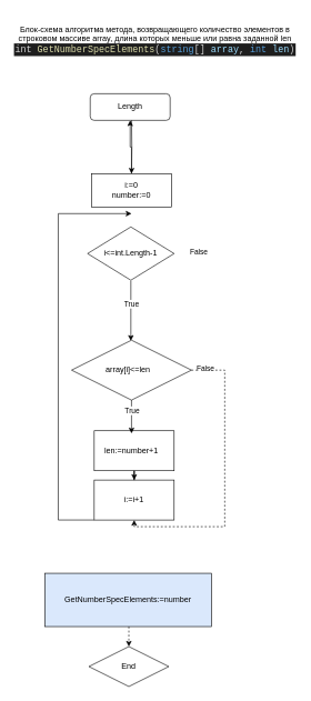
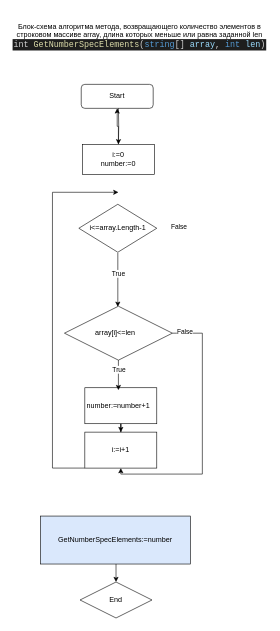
- <mxCell id="3" value="&lt;font style=&quot;vertical-align: inherit;&quot;&gt;&lt;font style=&quot;vertical-align: inherit;&quot;&gt;Length&lt;/font&gt;&lt;/font&gt;" style="rounded=1;whiteSpace=wrap;html=1;" vertex="1" parent="1"><mxGeometry x="135" y="140" width="120" height="40" as="geometry" /></mxCell>
+ <mxCell id="3" value="&lt;font style=&quot;vertical-align: inherit;&quot;&gt;&lt;font style=&quot;vertical-align: inherit;&quot;&gt;Start&lt;/font&gt;&lt;/font&gt;" style="rounded=1;whiteSpace=wrap;html=1;" vertex="1" parent="1"><mxGeometry x="135" y="140" width="120" height="40" as="geometry" /></mxCell>
- <mxCell id="9" value="&lt;font style=&quot;vertical-align: inherit;&quot;&gt;&lt;font style=&quot;vertical-align: inherit;&quot;&gt;&lt;font style=&quot;vertical-align: inherit;&quot;&gt;&lt;font style=&quot;vertical-align: inherit;&quot;&gt;i:=0&lt;br&gt;number:=0&lt;br&gt;&lt;/font&gt;&lt;/font&gt;&lt;/font&gt;&lt;/font&gt;" style="rounded=0;whiteSpace=wrap;html=1;" vertex="1" parent="1"><mxGeometry x="137" y="260" width="120" height="50" as="geometry" /></mxCell>
+ <mxCell id="9" value="&lt;font style=&quot;vertical-align: inherit;&quot;&gt;&lt;font style=&quot;vertical-align: inherit;&quot;&gt;&lt;font style=&quot;vertical-align: inherit;&quot;&gt;&lt;font style=&quot;vertical-align: inherit;&quot;&gt;i:=0&lt;br&gt;number:=0&lt;br&gt;&lt;/font&gt;&lt;/font&gt;&lt;/font&gt;&lt;/font&gt;" style="rounded=0;whiteSpace=wrap;html=1;" vertex="1" parent="1"><mxGeometry x="137" y="240" width="120" height="50" as="geometry" /></mxCell>
- <mxCell id="7" value="&lt;font style=&quot;vertical-align: inherit;&quot;&gt;&lt;font style=&quot;vertical-align: inherit;&quot;&gt;i&amp;lt;=int.Length-1&lt;/font&gt;&lt;/font&gt;" style="rhombus;whiteSpace=wrap;html=1;" vertex="1" parent="1"><mxGeometry x="131" y="340" width="130" height="80" as="geometry" /></mxCell>
+ <mxCell id="7" value="&lt;font style=&quot;vertical-align: inherit;&quot;&gt;&lt;font style=&quot;vertical-align: inherit;&quot;&gt;i&amp;lt;=array.Length-1&lt;/font&gt;&lt;/font&gt;" style="rhombus;whiteSpace=wrap;html=1;" vertex="1" parent="1"><mxGeometry x="131" y="340" width="130" height="80" as="geometry" /></mxCell>
- <mxCell id="18" value="len:=number+1" style="text;html=1;strokeColor=none;fillColor=none;align=center;verticalAlign=middle;whiteSpace=wrap;rounded=0;" vertex="1" parent="1"><mxGeometry x="127" y="661" width="140" height="30" as="geometry" /></mxCell>
+ <mxCell id="18" value="number:=number+1" style="text;html=1;strokeColor=none;fillColor=none;align=center;verticalAlign=middle;whiteSpace=wrap;rounded=0;" vertex="1" parent="1"><mxGeometry x="127" y="661" width="140" height="30" as="geometry" /></mxCell>
- <mxCell id="12" style="edgeStyle=orthogonalEdgeStyle;rounded=0;orthogonalLoop=1;jettySize=auto;html=1;dashed=1;" edge="1" parent="1" source="13" target="20"><mxGeometry relative="1" as="geometry"><mxPoint x="367" y="790" as="targetPoint" /><Array as="points"><mxPoint x="337" y="555" /><mxPoint x="337" y="790" /></Array></mxGeometry></mxCell>
+ <mxCell id="12" style="edgeStyle=orthogonalEdgeStyle;rounded=0;orthogonalLoop=1;jettySize=auto;html=1;" edge="1" parent="1" source="13" target="20"><mxGeometry relative="1" as="geometry"><mxPoint x="367" y="790" as="targetPoint" /><Array as="points"><mxPoint x="337" y="555" /><mxPoint x="337" y="790" /></Array></mxGeometry></mxCell>
- <mxCell id="22" style="edgeStyle=orthogonalEdgeStyle;rounded=0;orthogonalLoop=1;jettySize=auto;html=1;entryX=0.5;entryY=0;entryDx=0;entryDy=0;dashed=1;" edge="1" parent="1" source="23" target="10"><mxGeometry relative="1" as="geometry"><Array as="points"><mxPoint x="192" y="970" /></Array></mxGeometry></mxCell>
+ <mxCell id="22" style="edgeStyle=orthogonalEdgeStyle;rounded=0;orthogonalLoop=1;jettySize=auto;html=1;entryX=0.5;entryY=0;entryDx=0;entryDy=0;" edge="1" parent="1" source="23" target="10"><mxGeometry relative="1" as="geometry"><Array as="points"><mxPoint x="192" y="970" /></Array></mxGeometry></mxCell>
